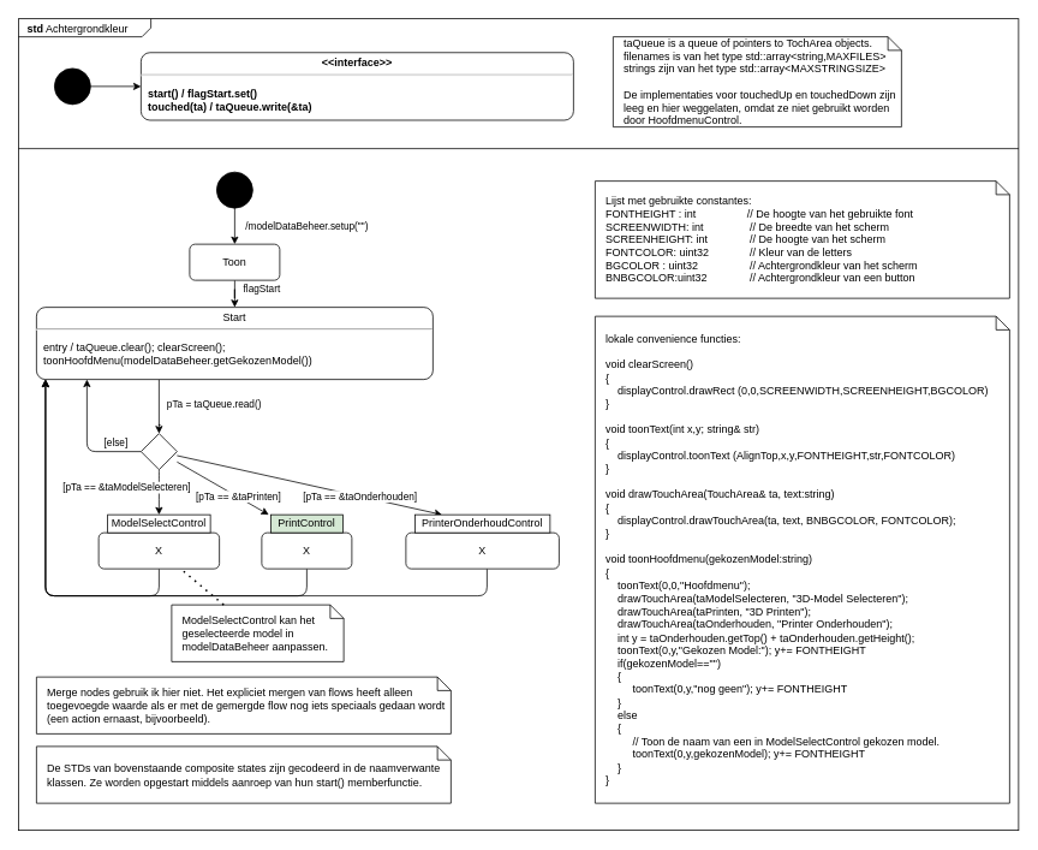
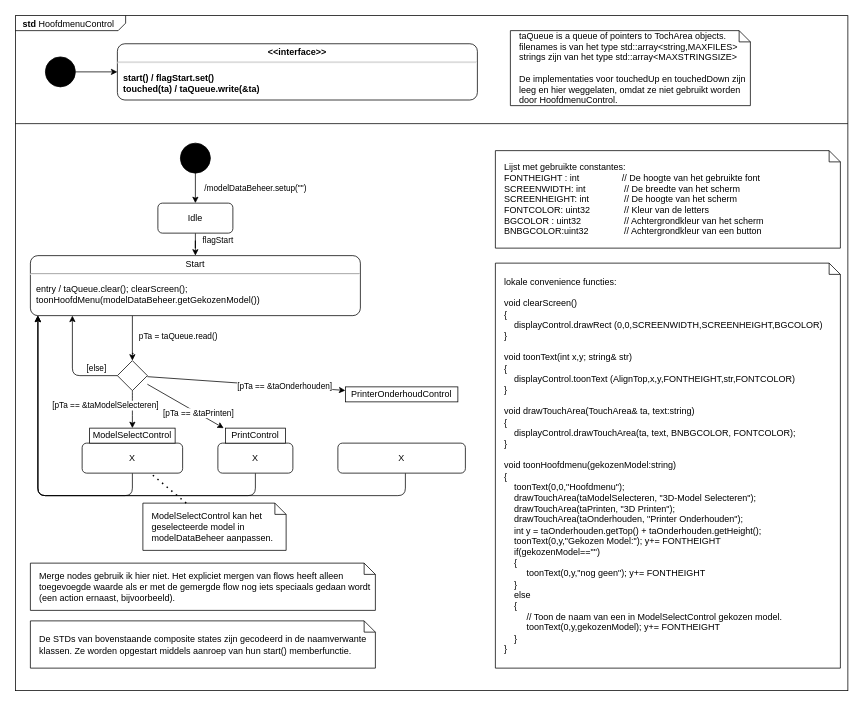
- <mxCell id="2" value="&lt;p style=&quot;margin:0px;margin-top:4px;margin-left:10px;text-align:left;&quot;&gt;&lt;b&gt;std&lt;/b&gt; Achtergrondkleur&lt;/p&gt;" style="html=1;shape=mxgraph.sysml.package;labelX=147.2;align=left;spacingLeft=10;overflow=fill;recursiveResize=0;container=0;" vertex="1" parent="1"><mxGeometry x="20" y="20" width="1110" height="900" as="geometry" /></mxCell>
+ <mxCell id="2" value="&lt;p style=&quot;margin:0px;margin-top:4px;margin-left:10px;text-align:left;&quot;&gt;&lt;b&gt;std&lt;/b&gt; HoofdmenuControl&lt;/p&gt;" style="html=1;shape=mxgraph.sysml.package;labelX=147.2;align=left;spacingLeft=10;overflow=fill;recursiveResize=0;container=0;" vertex="1" parent="1"><mxGeometry x="20" y="20" width="1110" height="900" as="geometry" /></mxCell>
- <mxCell id="14" value="Toon" style="shape=rect;rounded=1;html=1;whiteSpace=wrap;align=center;" vertex="1" parent="1"><mxGeometry x="210" y="270" width="100" height="40" as="geometry" /></mxCell>
+ <mxCell id="14" value="Idle" style="shape=rect;rounded=1;html=1;whiteSpace=wrap;align=center;" vertex="1" parent="1"><mxGeometry x="210" y="270" width="100" height="40" as="geometry" /></mxCell>
- <mxCell id="32" value="PrintControl" style="rounded=0;whiteSpace=wrap;html=1;fillColor=#d5e8d4;" vertex="1" parent="30"><mxGeometry x="10" width="80" height="20" as="geometry" /></mxCell>
+ <mxCell id="32" value="PrintControl" style="rounded=0;whiteSpace=wrap;html=1;" vertex="1" parent="30"><mxGeometry x="10" width="80" height="20" as="geometry" /></mxCell>
- <mxCell id="26" value="PrinterOnderhoudControl" style="rounded=0;whiteSpace=wrap;html=1;" vertex="1" parent="1"><mxGeometry x="460" y="570" width="150" height="20" as="geometry" /></mxCell>
+ <mxCell id="26" value="PrinterOnderhoudControl" style="rounded=0;whiteSpace=wrap;html=1;" vertex="1" parent="1"><mxGeometry x="460" y="515" width="150" height="20" as="geometry" /></mxCell>
